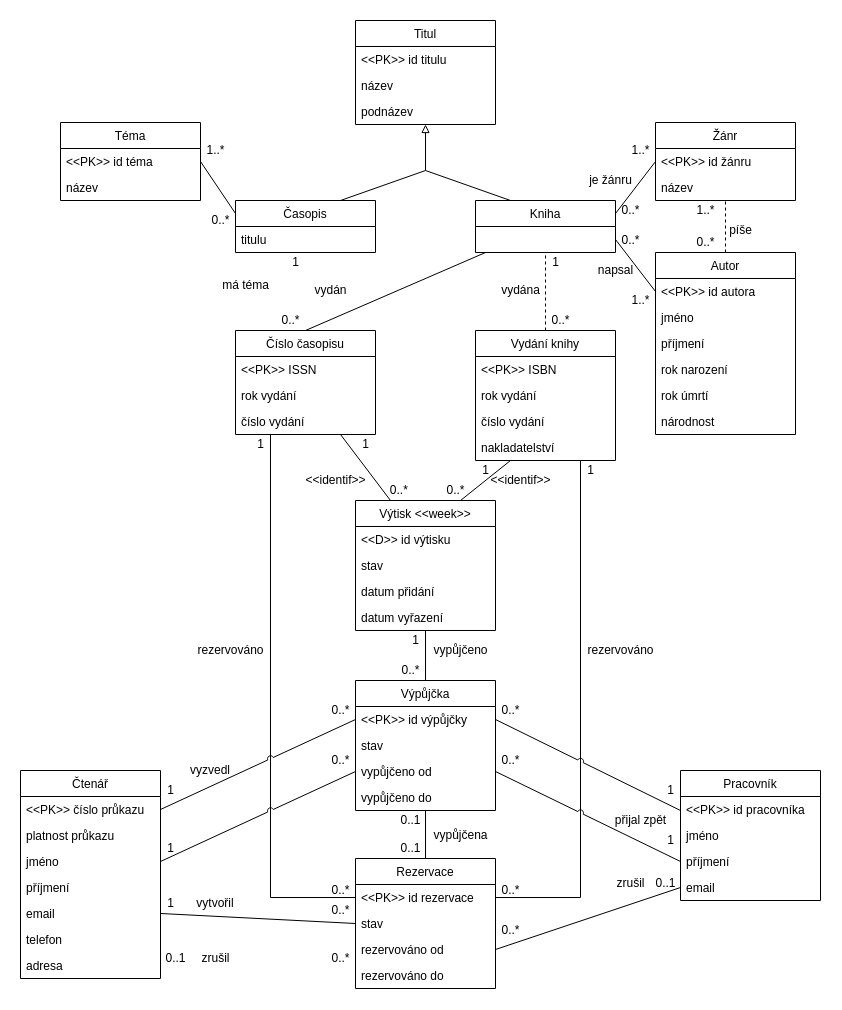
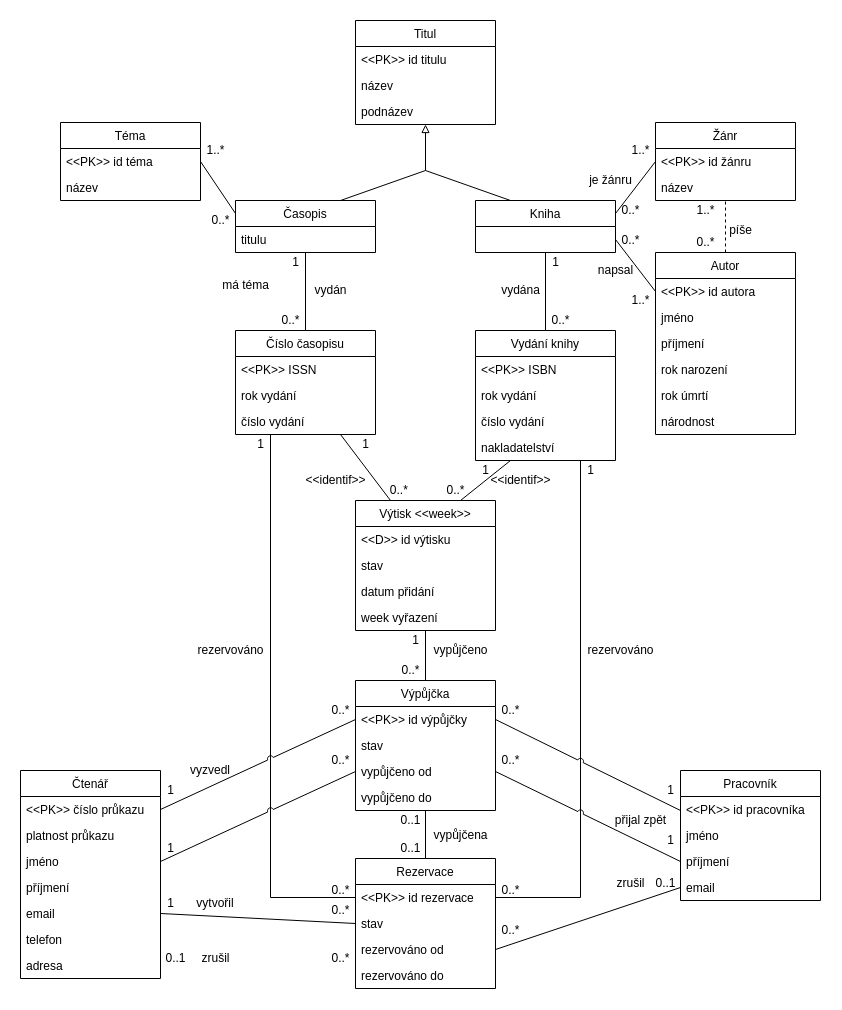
- <mxCell id="74" value="" style="endArrow=none;html=1;exitX=0.5;exitY=0;exitDx=0;exitDy=0;" edge="1" parent="1" source="19" target="13"><mxGeometry width="50" height="50" relative="1" as="geometry"><mxPoint x="400" y="340" as="sourcePoint" /><mxPoint x="450" y="290" as="targetPoint" /></mxGeometry></mxCell>
+ <mxCell id="74" value="" style="endArrow=none;html=1;entryX=0.5;entryY=1;entryDx=0;entryDy=0;exitX=0.5;exitY=0;exitDx=0;exitDy=0;" edge="1" parent="1" source="19" target="14"><mxGeometry width="50" height="50" relative="1" as="geometry"><mxPoint x="400" y="340" as="sourcePoint" /><mxPoint x="450" y="290" as="targetPoint" /></mxGeometry></mxCell>
- <mxCell id="73" value="" style="endArrow=none;html=1;entryX=0.5;entryY=1;entryDx=0;entryDy=0;exitX=0.5;exitY=0;exitDx=0;exitDy=0;dashed=1;" edge="1" parent="1" source="38" target="13"><mxGeometry width="50" height="50" relative="1" as="geometry"><mxPoint x="400" y="340" as="sourcePoint" /><mxPoint x="450" y="290" as="targetPoint" /></mxGeometry></mxCell>
+ <mxCell id="73" value="" style="endArrow=none;html=1;entryX=0.5;entryY=1;entryDx=0;entryDy=0;exitX=0.5;exitY=0;exitDx=0;exitDy=0;" edge="1" parent="1" source="38" target="13"><mxGeometry width="50" height="50" relative="1" as="geometry"><mxPoint x="400" y="340" as="sourcePoint" /><mxPoint x="450" y="290" as="targetPoint" /></mxGeometry></mxCell>
- <mxCell id="12" value="datum vyřazení" style="text;strokeColor=none;fillColor=none;align=left;verticalAlign=top;spacingLeft=4;spacingRight=4;overflow=hidden;rotatable=0;points=[[0,0.5],[1,0.5]];portConstraint=eastwest;" vertex="1" parent="8"><mxGeometry y="104" width="140" height="26" as="geometry" /></mxCell>
+ <mxCell id="12" value="week vyřazení" style="text;strokeColor=none;fillColor=none;align=left;verticalAlign=top;spacingLeft=4;spacingRight=4;overflow=hidden;rotatable=0;points=[[0,0.5],[1,0.5]];portConstraint=eastwest;" vertex="1" parent="8"><mxGeometry y="104" width="140" height="26" as="geometry" /></mxCell>
